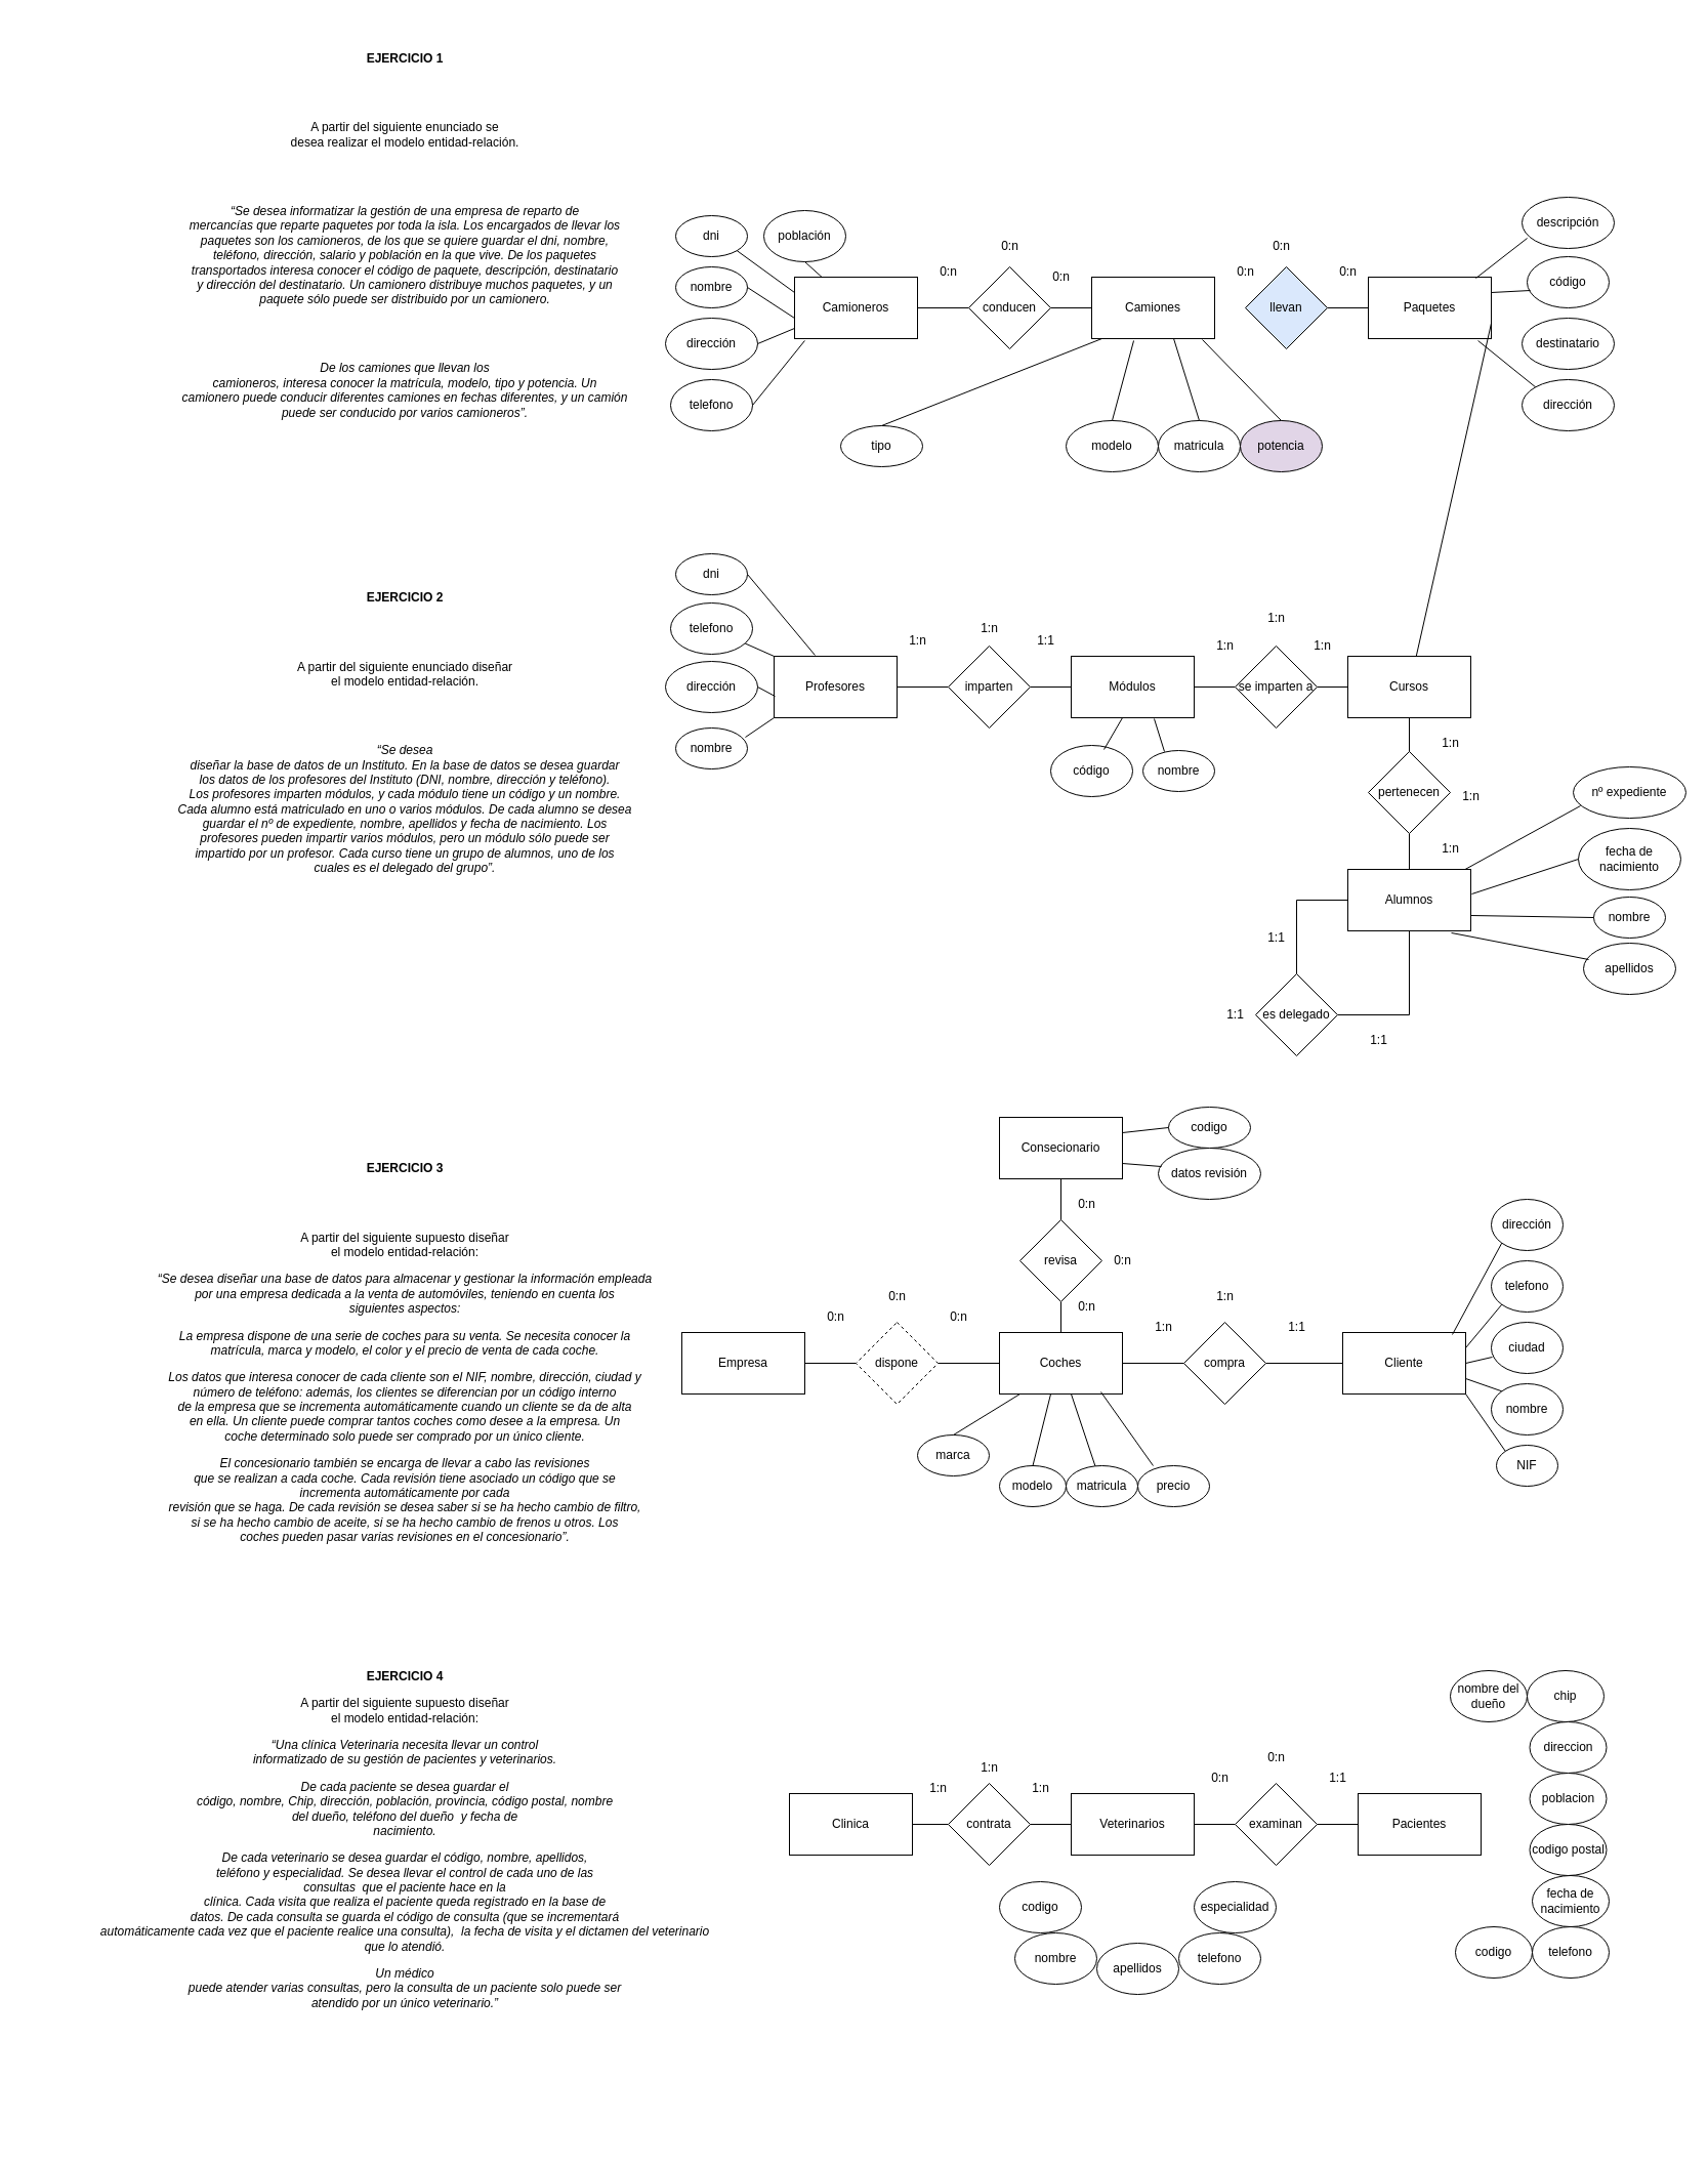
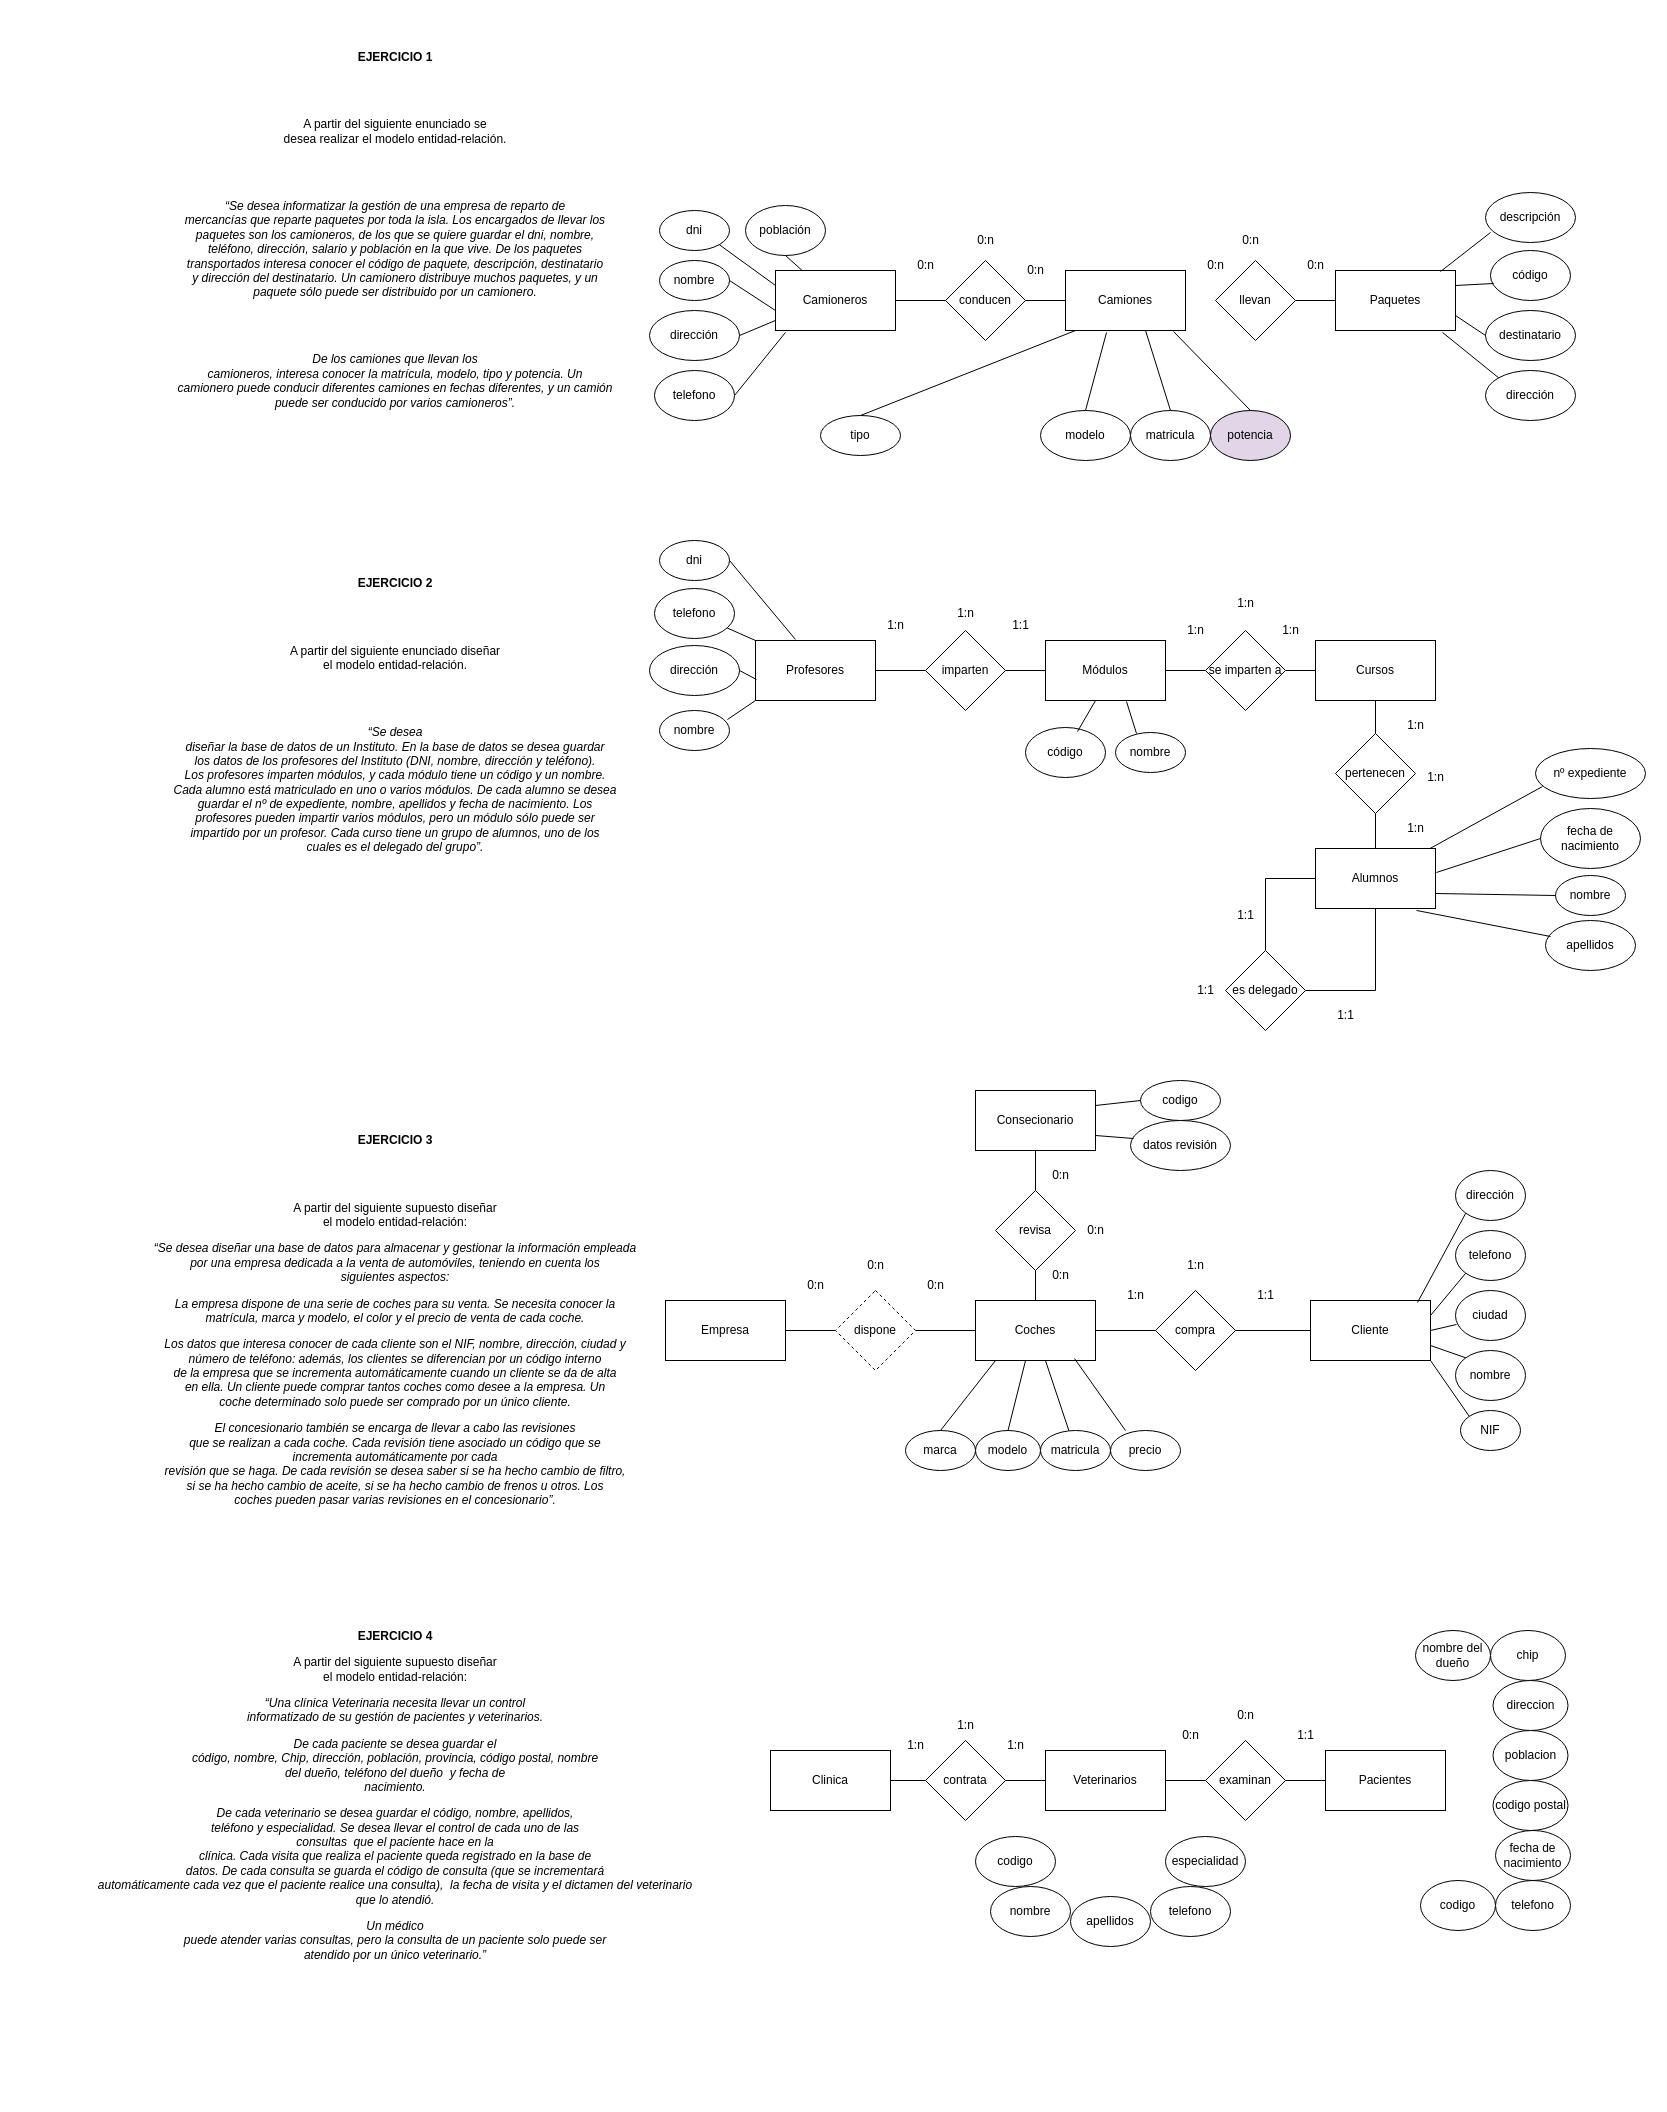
- <mxCell id="28" value="llevan" style="rhombus;whiteSpace=wrap;html=1;fillColor=#dae8fc;" parent="1" vertex="1"><mxGeometry x="1215" y="260" width="80" height="80" as="geometry" /></mxCell>
+ <mxCell id="28" value="llevan" style="rhombus;whiteSpace=wrap;html=1;" parent="1" vertex="1"><mxGeometry x="1215" y="260" width="80" height="80" as="geometry" /></mxCell>
- <mxCell id="22" value="" style="endArrow=none;html=1;rounded=0;exitX=1;exitY=0.75;exitDx=0;exitDy=0;" parent="1" source="3" target="81" edge="1"><mxGeometry width="50" height="50" relative="1" as="geometry"><mxPoint x="945" y="310" as="sourcePoint" /><mxPoint x="995" y="260" as="targetPoint" /></mxGeometry></mxCell>
+ <mxCell id="22" value="" style="endArrow=none;html=1;rounded=0;entryX=0;entryY=0.5;entryDx=0;entryDy=0;exitX=1;exitY=0.75;exitDx=0;exitDy=0;" parent="1" source="3" target="18" edge="1"><mxGeometry width="50" height="50" relative="1" as="geometry"><mxPoint x="945" y="310" as="sourcePoint" /><mxPoint x="995" y="260" as="targetPoint" /></mxGeometry></mxCell>
- <mxCell id="108" value="marca" style="ellipse;whiteSpace=wrap;html=1;" parent="1" vertex="1"><mxGeometry x="895" y="1400" width="70" height="40" as="geometry" /></mxCell>
+ <mxCell id="108" value="marca" style="ellipse;whiteSpace=wrap;html=1;" parent="1" vertex="1"><mxGeometry x="905" y="1430" width="70" height="40" as="geometry" /></mxCell>
